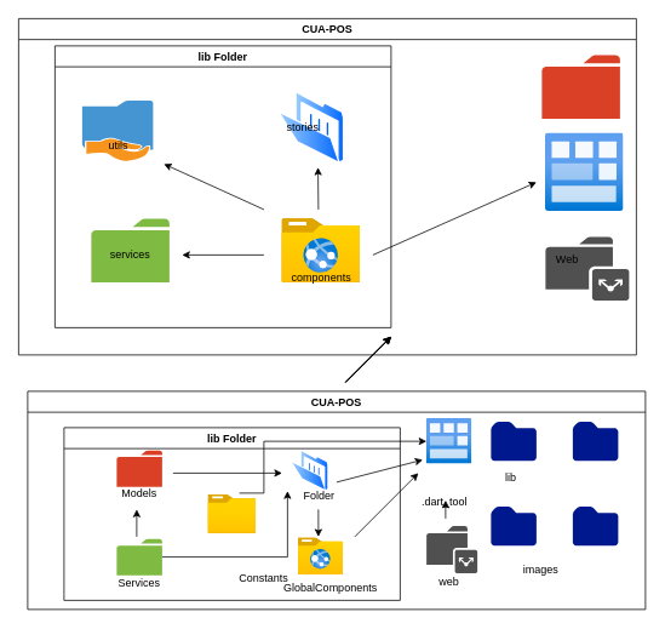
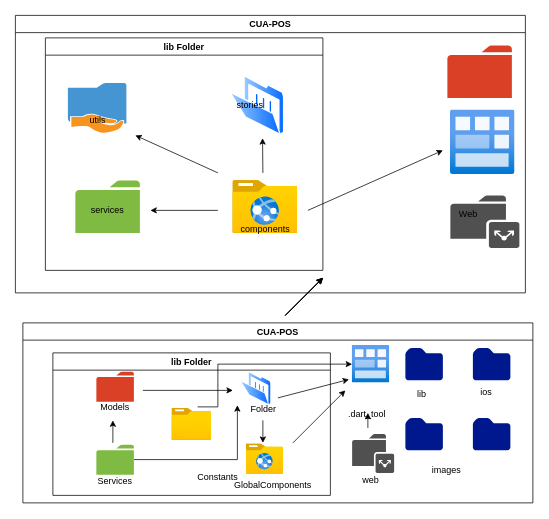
+ <mxCell id="43" value="ios" style="text;html=1;strokeColor=none;fillColor=none;align=center;verticalAlign=middle;whiteSpace=wrap;rounded=0;" vertex="1" parent="20"><mxGeometry x="575" y="80" width="86" height="25" as="geometry" /></mxCell>
